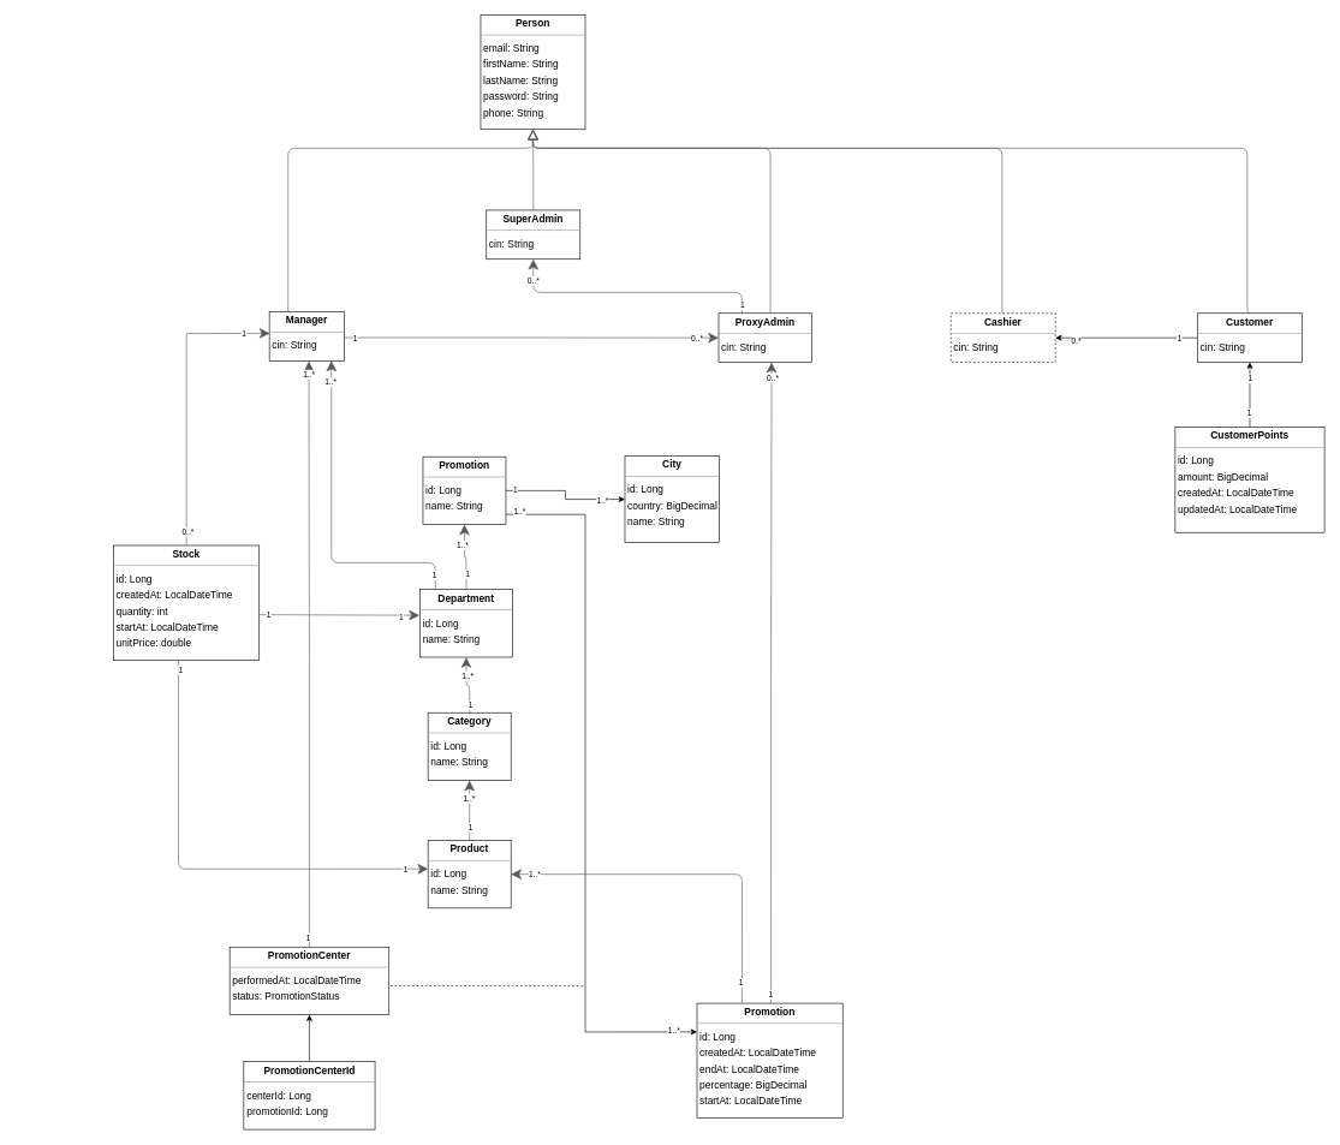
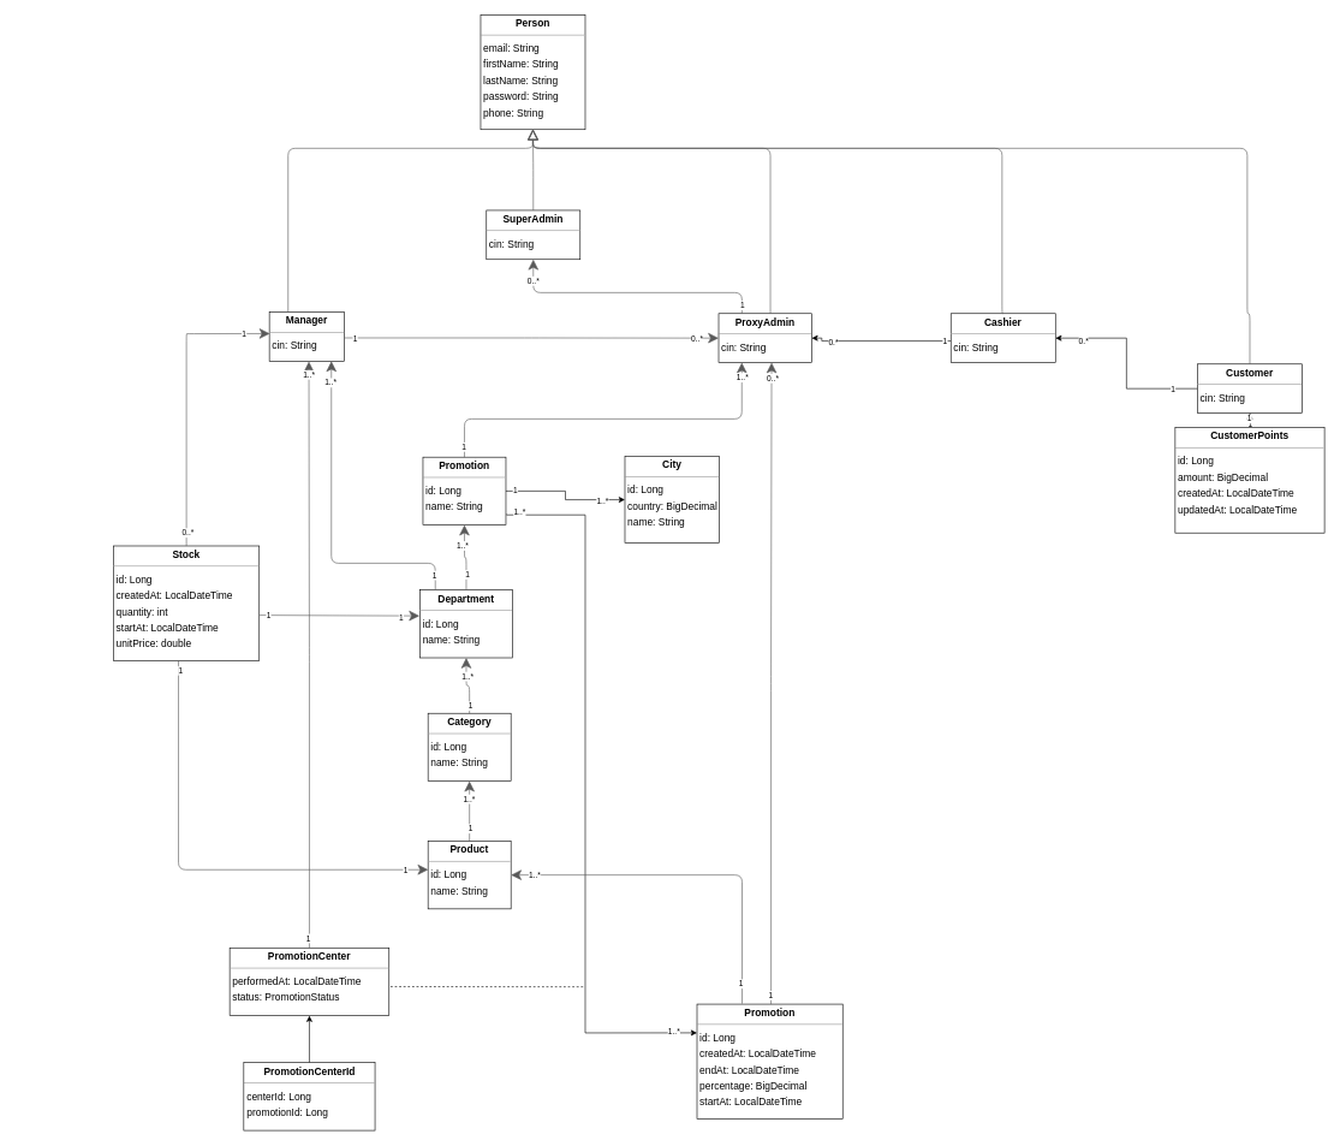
- <mxCell id="71" value="&lt;p style=&quot;margin:0px;margin-top:4px;text-align:center;&quot;&gt;&lt;b&gt;Cashier&lt;/b&gt;&lt;/p&gt;&lt;hr size=&quot;1&quot;&gt;&lt;p style=&quot;margin:0 0 0 4px;line-height:1.6;&quot;&gt;cin: String&lt;/p&gt;" style="verticalAlign=top;align=left;overflow=fill;fontSize=14;fontFamily=Helvetica;html=1;rounded=0;shadow=0;comic=0;labelBackgroundColor=none;strokeWidth=1;dashed=1;" vertex="1" parent="1"><mxGeometry x="1318" y="434" width="145" height="68" as="geometry" /></mxCell>
+ <mxCell id="71" value="&lt;p style=&quot;margin:0px;margin-top:4px;text-align:center;&quot;&gt;&lt;b&gt;Cashier&lt;/b&gt;&lt;/p&gt;&lt;hr size=&quot;1&quot;&gt;&lt;p style=&quot;margin:0 0 0 4px;line-height:1.6;&quot;&gt;cin: String&lt;/p&gt;" style="verticalAlign=top;align=left;overflow=fill;fontSize=14;fontFamily=Helvetica;html=1;rounded=0;shadow=0;comic=0;labelBackgroundColor=none;strokeWidth=1;" vertex="1" parent="1"><mxGeometry x="1318" y="434" width="145" height="68" as="geometry" /></mxCell>
- <mxCell id="79" value="&lt;p style=&quot;margin:0px;margin-top:4px;text-align:center;&quot;&gt;&lt;b&gt;Customer&lt;/b&gt;&lt;/p&gt;&lt;hr size=&quot;1&quot;&gt;&lt;p style=&quot;margin:0 0 0 4px;line-height:1.6;&quot;&gt;cin: String&lt;/p&gt;" style="verticalAlign=top;align=left;overflow=fill;fontSize=14;fontFamily=Helvetica;html=1;rounded=0;shadow=0;comic=0;labelBackgroundColor=none;strokeWidth=1;" vertex="1" parent="1"><mxGeometry x="1660" y="434" width="145" height="68" as="geometry" /></mxCell>
+ <mxCell id="79" value="&lt;p style=&quot;margin:0px;margin-top:4px;text-align:center;&quot;&gt;&lt;b&gt;Customer&lt;/b&gt;&lt;/p&gt;&lt;hr size=&quot;1&quot;&gt;&lt;p style=&quot;margin:0 0 0 4px;line-height:1.6;&quot;&gt;cin: String&lt;/p&gt;" style="verticalAlign=top;align=left;overflow=fill;fontSize=14;fontFamily=Helvetica;html=1;rounded=0;shadow=0;comic=0;labelBackgroundColor=none;strokeWidth=1;" vertex="1" parent="1"><mxGeometry x="1660" y="504" width="145" height="68" as="geometry" /></mxCell>
+ <mxCell id="68" style="edgeStyle=orthogonalEdgeStyle;rounded=0;orthogonalLoop=1;jettySize=auto;html=1;entryX=1;entryY=0.5;entryDx=0;entryDy=0;" edge="1" parent="1" source="71" target="19"><mxGeometry relative="1" as="geometry"><Array as="points"><mxPoint x="1139" y="472" /><mxPoint x="1139" y="468" /></Array></mxGeometry></mxCell>
+ <mxCell id="69" value="0.*" style="edgeLabel;html=1;align=center;verticalAlign=middle;resizable=0;points=[];" vertex="1" connectable="0" parent="68"><mxGeometry x="0.856" y="5" relative="1" as="geometry"><mxPoint x="15" as="offset" /></mxGeometry></mxCell>
+ <mxCell id="70" value="1" style="edgeLabel;html=1;align=center;verticalAlign=middle;resizable=0;points=[];" vertex="1" connectable="0" parent="68"><mxGeometry x="-0.896" relative="1" as="geometry"><mxPoint x="1" as="offset" /></mxGeometry></mxCell>
+ <mxCell id="25" value="" style="html=1;rounded=1;edgeStyle=orthogonalEdgeStyle;dashed=0;startArrow=none;endArrow=classic;endSize=12;strokeColor=#595959;exitX=0.500;exitY=0.000;exitDx=0;exitDy=0;entryX=0.228;entryY=1.041;entryDx=0;entryDy=0;" parent="1" source="9" target="19" edge="1"><mxGeometry width="50" height="50" relative="1" as="geometry"><Array as="points"><mxPoint x="643" y="580" /><mxPoint x="1029" y="580" /><mxPoint x="1029" y="502" /></Array></mxGeometry></mxCell>
+ <mxCell id="26" value="1" style="edgeLabel;html=1;align=center;verticalAlign=middle;resizable=0;points=[];" parent="25" vertex="1" connectable="0"><mxGeometry x="-0.943" y="1" relative="1" as="geometry"><mxPoint as="offset" /></mxGeometry></mxCell>
+ <mxCell id="27" value="1..*" style="edgeLabel;html=1;align=center;verticalAlign=middle;resizable=0;points=[];" parent="25" vertex="1" connectable="0"><mxGeometry x="0.924" relative="1" as="geometry"><mxPoint y="1" as="offset" /></mxGeometry></mxCell>
